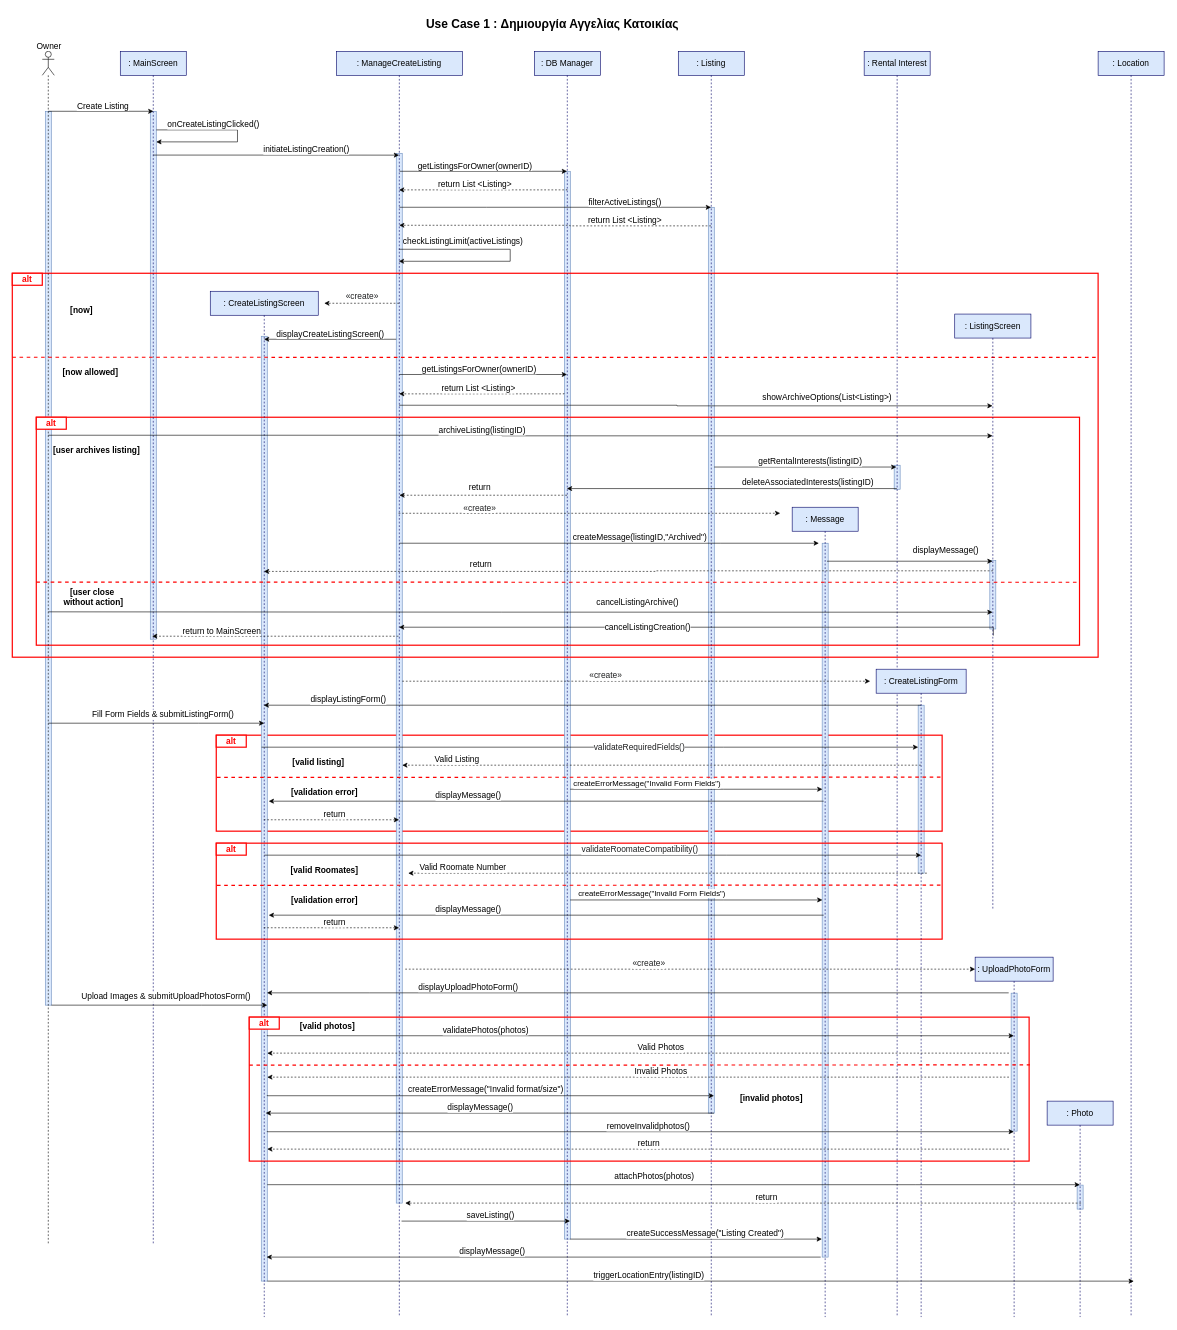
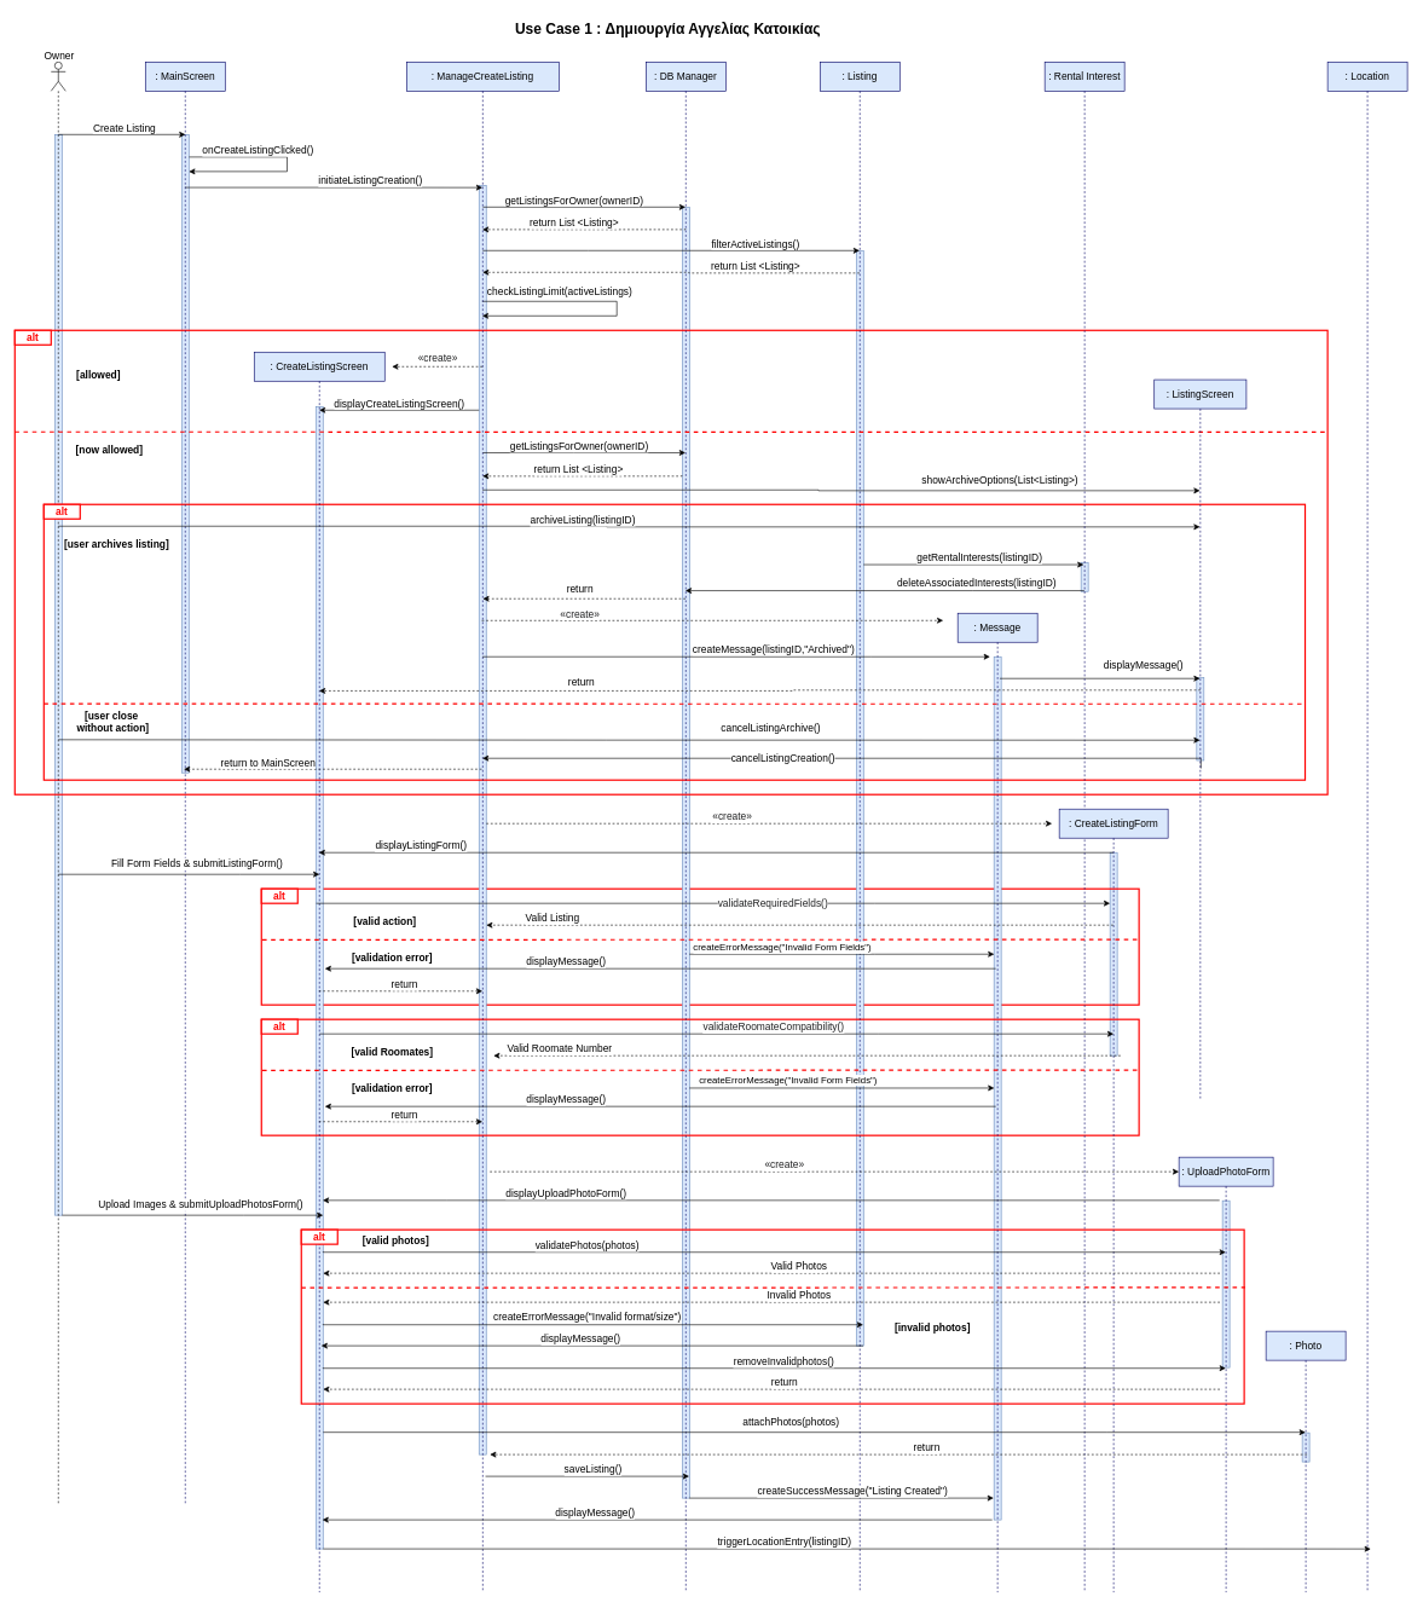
- <mxCell id="84" value="[now]" style="text;html=1;align=center;verticalAlign=middle;resizable=0;points=[];autosize=1;strokeColor=none;fillColor=none;fontStyle=1;fontSize=14;" vertex="1" parent="1"><mxGeometry x="95" y="501" width="80" height="30" as="geometry" /></mxCell>
+ <mxCell id="84" value="[allowed]" style="text;html=1;align=center;verticalAlign=middle;resizable=0;points=[];autosize=1;strokeColor=none;fillColor=none;fontStyle=1;fontSize=14;" vertex="1" parent="1"><mxGeometry x="95" y="501" width="80" height="30" as="geometry" /></mxCell>
- <mxCell id="102" value="[valid listing]" style="text;html=1;align=center;verticalAlign=middle;resizable=0;points=[];autosize=1;strokeColor=none;fillColor=none;fontStyle=1;fontSize=14;" vertex="1" parent="1"><mxGeometry x="480" y="1255" width="100" height="30" as="geometry" /></mxCell>
+ <mxCell id="102" value="[valid action]" style="text;html=1;align=center;verticalAlign=middle;resizable=0;points=[];autosize=1;strokeColor=none;fillColor=none;fontStyle=1;fontSize=14;" vertex="1" parent="1"><mxGeometry x="480" y="1255" width="100" height="30" as="geometry" /></mxCell>
